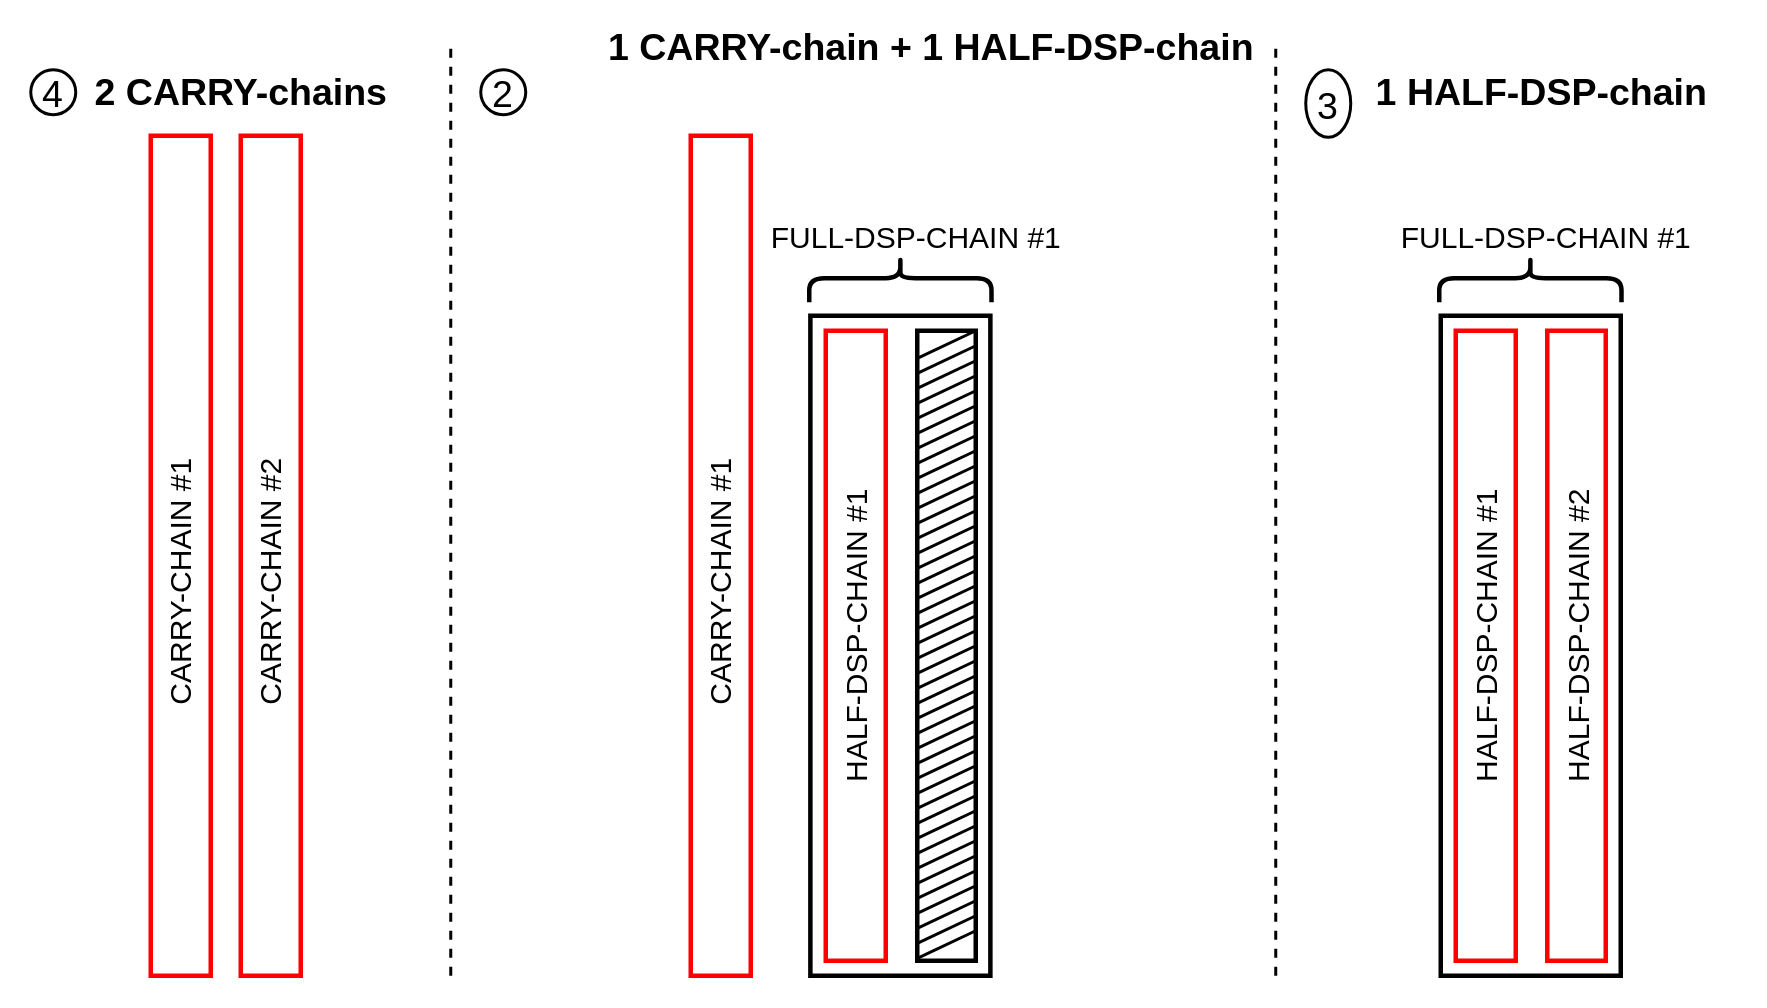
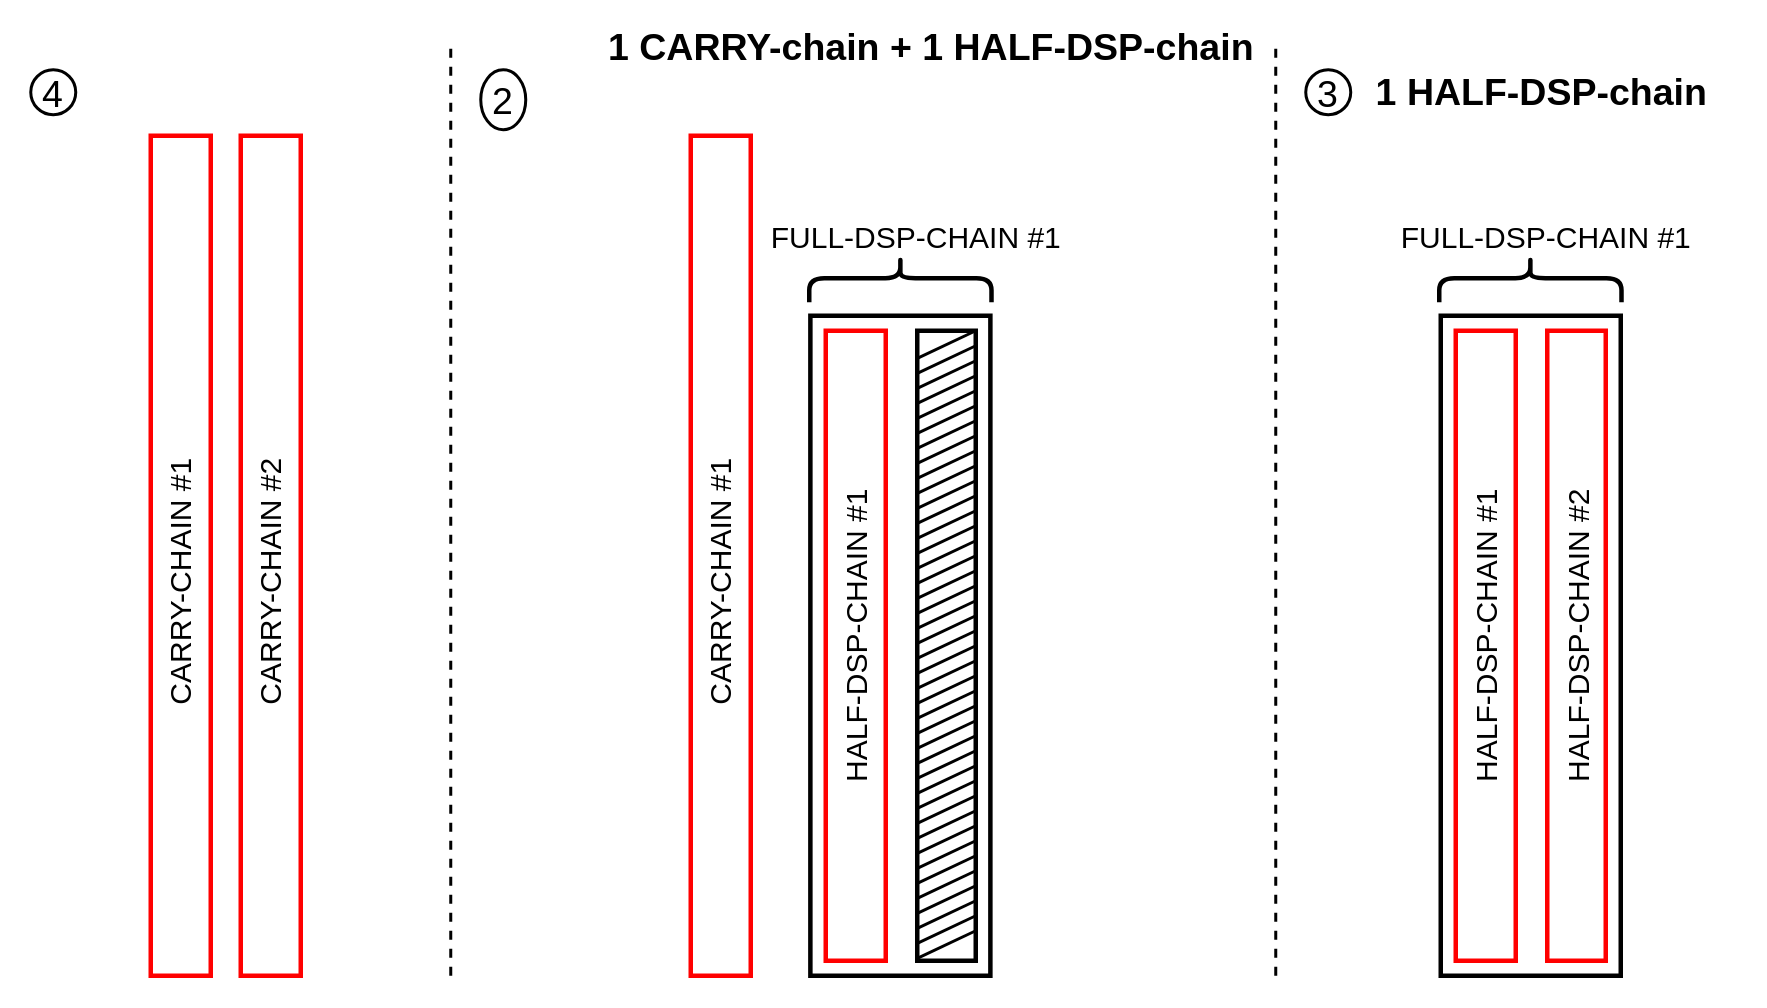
- <mxCell id="9" value="&lt;b&gt;&lt;font style=&quot;font-size: 25px&quot;&gt;2 CARRY-chains&lt;/font&gt;&lt;/b&gt;" style="text;html=1;resizable=0;autosize=1;align=center;verticalAlign=middle;points=[];fillColor=none;strokeColor=none;rounded=0;" vertex="1" parent="1"><mxGeometry x="55" width="210" height="20" as="geometry" y="50" /></mxCell>
- <mxCell id="19" value="&lt;font color=&quot;#000000&quot;&gt;2&lt;/font&gt;" style="ellipse;whiteSpace=wrap;html=1;aspect=fixed;fontSize=25;strokeColor=#000000;strokeWidth=2;fillColor=none;" vertex="1" parent="1"><mxGeometry x="320" y="46" width="30" height="30" as="geometry" /></mxCell>
+ <mxCell id="19" value="&lt;font color=&quot;#000000&quot;&gt;2&lt;/font&gt;" style="ellipse;whiteSpace=wrap;html=1;aspect=fixed;fontSize=25;strokeColor=#000000;strokeWidth=2;fillColor=none;" vertex="1" parent="1"><mxGeometry x="320" y="46" width="30" height="40" as="geometry" /></mxCell>
- <mxCell id="21" value="&lt;font color=&quot;#000000&quot;&gt;3&lt;/font&gt;" style="ellipse;whiteSpace=wrap;html=1;aspect=fixed;fontSize=25;strokeColor=#000000;strokeWidth=2;fillColor=none;" vertex="1" parent="1"><mxGeometry x="870" y="46" width="30" height="45" as="geometry" /></mxCell>
+ <mxCell id="21" value="&lt;font color=&quot;#000000&quot;&gt;3&lt;/font&gt;" style="ellipse;whiteSpace=wrap;html=1;aspect=fixed;fontSize=25;strokeColor=#000000;strokeWidth=2;fillColor=none;" vertex="1" parent="1"><mxGeometry x="870" y="46" width="30" height="30" as="geometry" /></mxCell>
